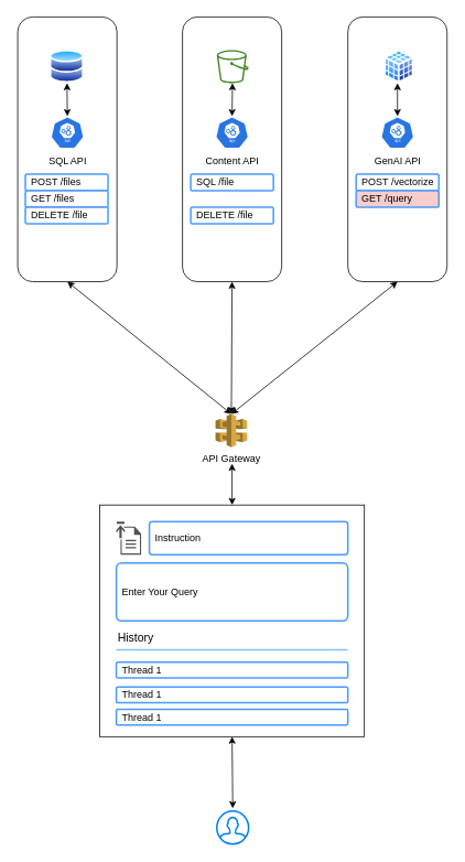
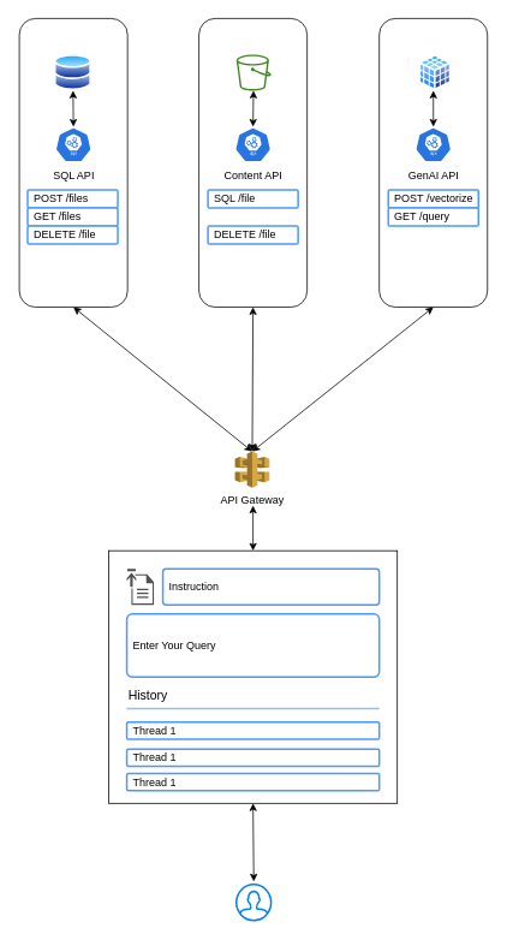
- <mxCell id="20" value="GET /query" style="rounded=1;arcSize=9;align=left;spacingLeft=5;strokeColor=#4C9AFF;html=1;strokeWidth=2;fontSize=12;fillColor=#f8cecc;" vertex="1" parent="1"><mxGeometry x="430" y="230" width="100" height="20" as="geometry" /></mxCell>
+ <mxCell id="20" value="GET /query" style="rounded=1;arcSize=9;align=left;spacingLeft=5;strokeColor=#4C9AFF;html=1;strokeWidth=2;fontSize=12" vertex="1" parent="1"><mxGeometry x="430" y="230" width="100" height="20" as="geometry" /></mxCell>
